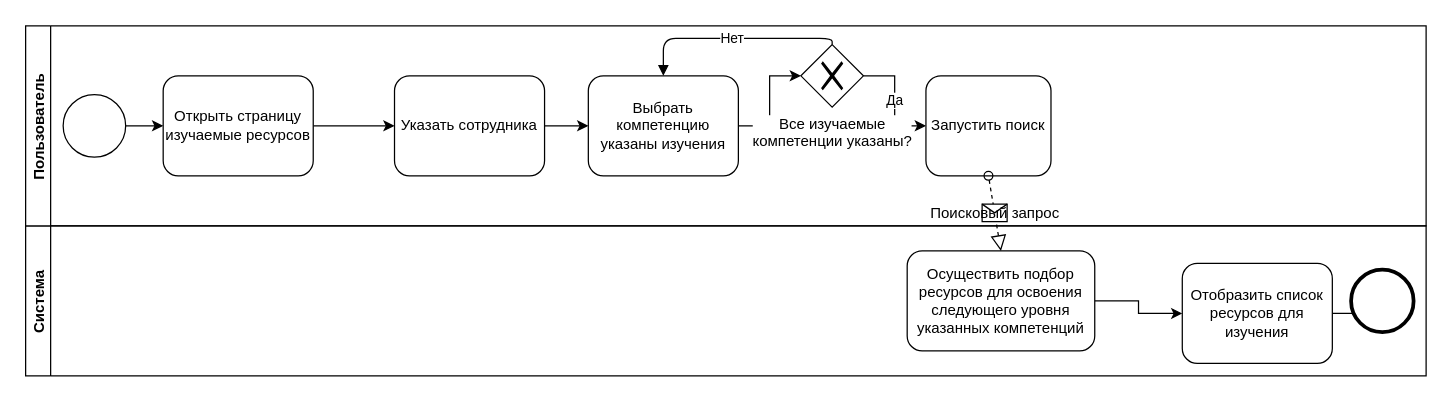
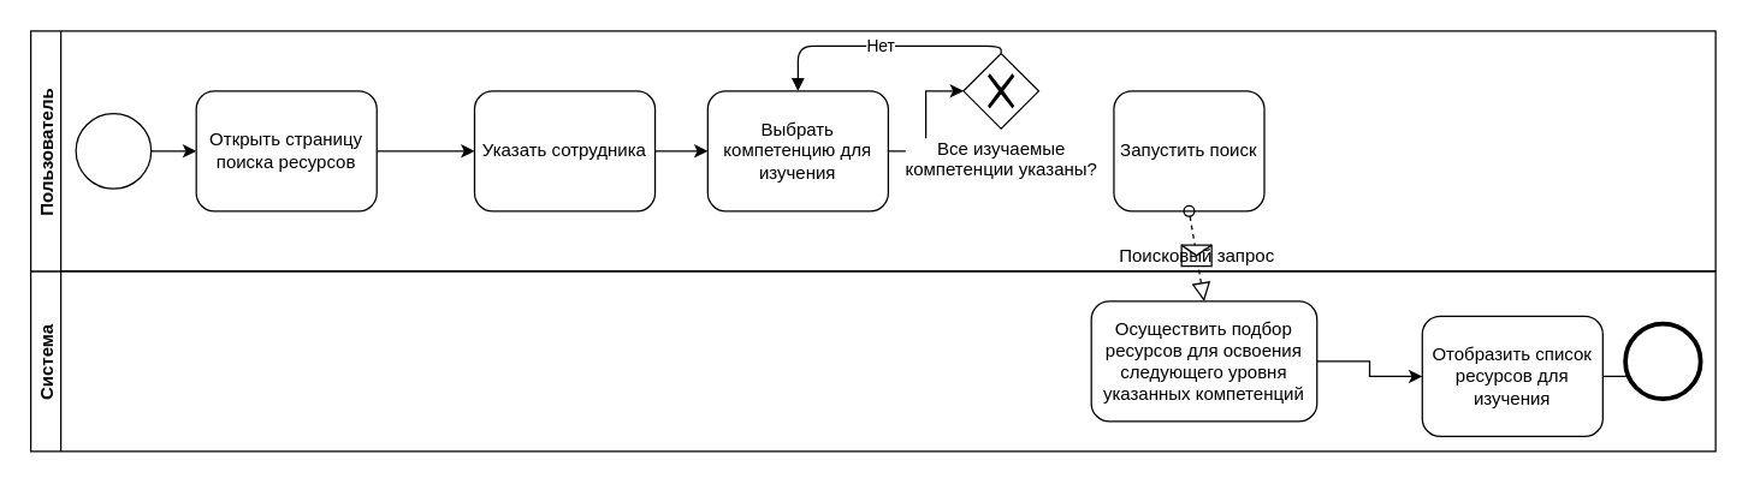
- <mxCell id="15" value="Да" style="edgeStyle=orthogonalEdgeStyle;rounded=0;orthogonalLoop=1;jettySize=auto;html=1;" edge="1" parent="8" source="16" target="18"><mxGeometry relative="1" as="geometry" /></mxCell>
- <mxCell id="12" value="Открыть страницу изучаемые ресурсов" style="shape=ext;rounded=1;html=1;whiteSpace=wrap;" vertex="1" parent="8"><mxGeometry x="110" y="40" width="120" height="80" as="geometry" /></mxCell>
+ <mxCell id="12" value="Открыть страницу поиска ресурсов" style="shape=ext;rounded=1;html=1;whiteSpace=wrap;" vertex="1" parent="8"><mxGeometry x="110" y="40" width="120" height="80" as="geometry" /></mxCell>
- <mxCell id="14" value="Выбрать компетенцию указаны изучения" style="shape=ext;rounded=1;html=1;whiteSpace=wrap;" vertex="1" parent="8"><mxGeometry x="450" y="40" width="120" height="80" as="geometry" /></mxCell>
+ <mxCell id="14" value="Выбрать компетенцию для изучения" style="shape=ext;rounded=1;html=1;whiteSpace=wrap;" vertex="1" parent="8"><mxGeometry x="450" y="40" width="120" height="80" as="geometry" /></mxCell>
